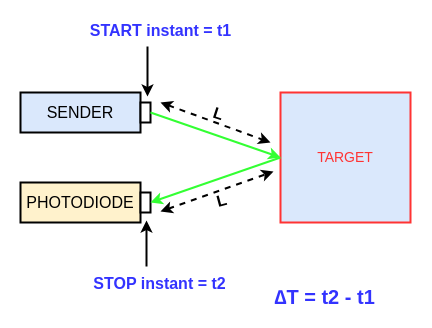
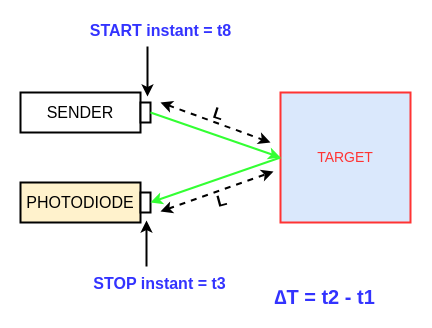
- <mxCell id="15" value="&lt;font color=&quot;#3333ff&quot; style=&quot;font-size: 16px&quot;&gt;&lt;b&gt;START instant = t1&lt;/b&gt;&lt;/font&gt;" style="text;html=1;resizable=0;autosize=1;align=center;verticalAlign=middle;points=[];fillColor=none;strokeColor=none;rounded=0;fontSize=12;fontColor=#000000;" vertex="1" parent="1"><mxGeometry x="80" y="20" width="160" height="20" as="geometry" /></mxCell>
+ <mxCell id="15" value="&lt;font color=&quot;#3333ff&quot; style=&quot;font-size: 16px&quot;&gt;&lt;b&gt;START instant = t8&lt;/b&gt;&lt;/font&gt;" style="text;html=1;resizable=0;autosize=1;align=center;verticalAlign=middle;points=[];fillColor=none;strokeColor=none;rounded=0;fontSize=12;fontColor=#000000;" vertex="1" parent="1"><mxGeometry x="80" y="20" width="160" height="20" as="geometry" /></mxCell>
- <mxCell id="3" value="&lt;font style=&quot;font-size: 16px&quot; color=&quot;#000000&quot;&gt;SENDER&lt;/font&gt;" style="whiteSpace=wrap;html=1;fontSize=14;fontColor=#FF3333;strokeColor=#000000;strokeWidth=2;fillColor=#dae8fc;" vertex="1" parent="1"><mxGeometry x="20" y="92" width="120" height="40" as="geometry" /></mxCell>
+ <mxCell id="3" value="&lt;font style=&quot;font-size: 16px&quot; color=&quot;#000000&quot;&gt;SENDER&lt;/font&gt;" style="whiteSpace=wrap;html=1;fontSize=14;fontColor=#FF3333;strokeColor=#000000;strokeWidth=2;" vertex="1" parent="1"><mxGeometry x="20" y="92" width="120" height="40" as="geometry" /></mxCell>
- <mxCell id="16" value="&lt;font color=&quot;#3333ff&quot; style=&quot;font-size: 16px&quot;&gt;&lt;b&gt;STOP instant = t2&lt;/b&gt;&lt;/font&gt;" style="text;html=1;resizable=0;autosize=1;align=center;verticalAlign=middle;points=[];fillColor=none;strokeColor=none;rounded=0;fontSize=12;fontColor=#000000;" vertex="1" parent="1"><mxGeometry x="84" y="273" width="150" height="20" as="geometry" /></mxCell>
+ <mxCell id="16" value="&lt;font color=&quot;#3333ff&quot; style=&quot;font-size: 16px&quot;&gt;&lt;b&gt;STOP instant = t3&lt;/b&gt;&lt;/font&gt;" style="text;html=1;resizable=0;autosize=1;align=center;verticalAlign=middle;points=[];fillColor=none;strokeColor=none;rounded=0;fontSize=12;fontColor=#000000;" vertex="1" parent="1"><mxGeometry x="84" y="273" width="150" height="20" as="geometry" /></mxCell>
